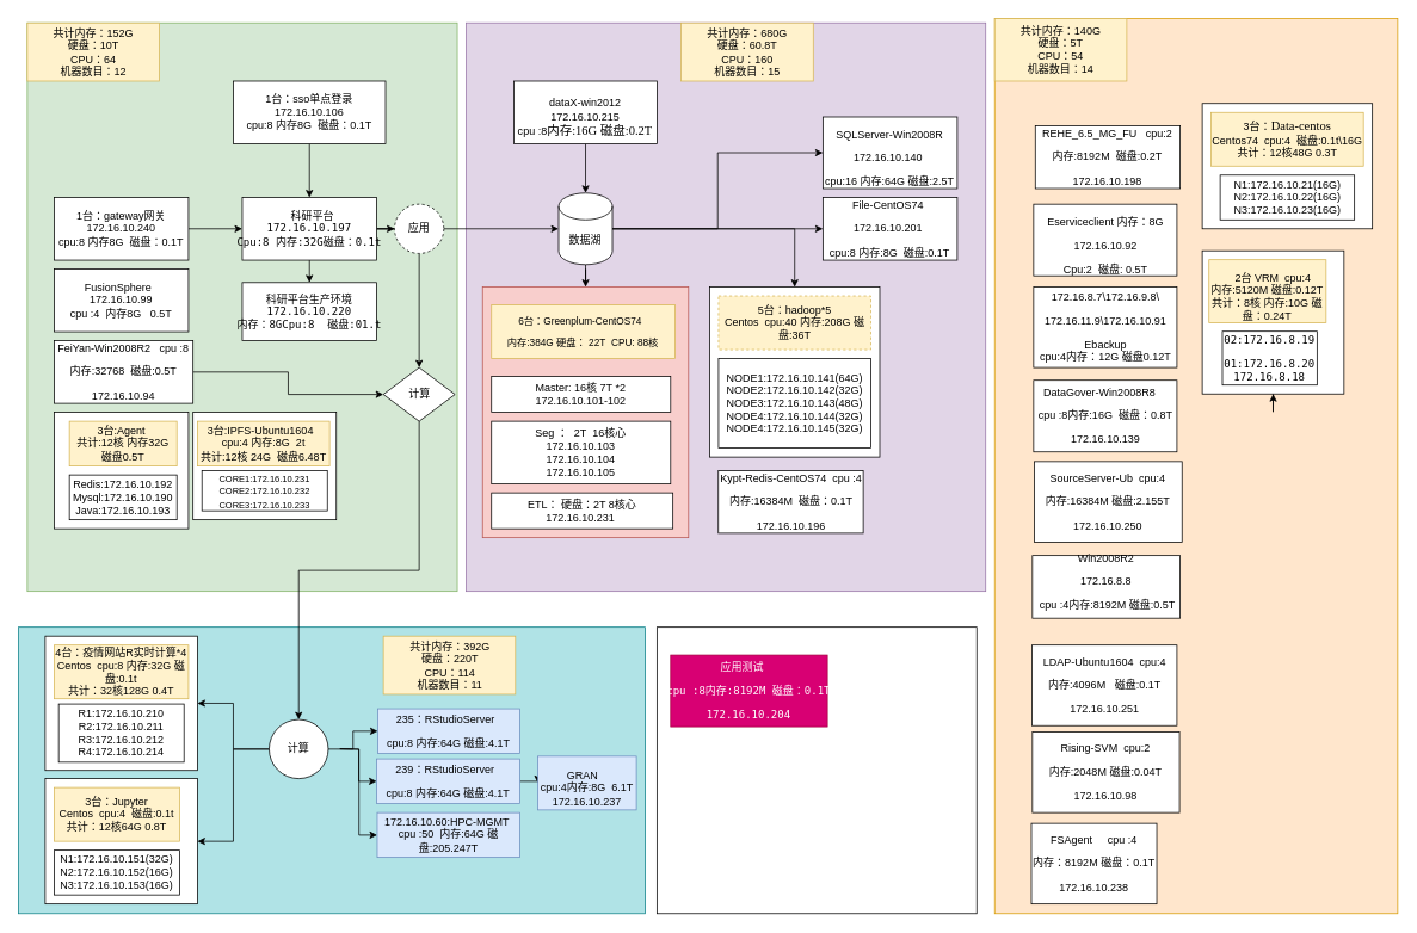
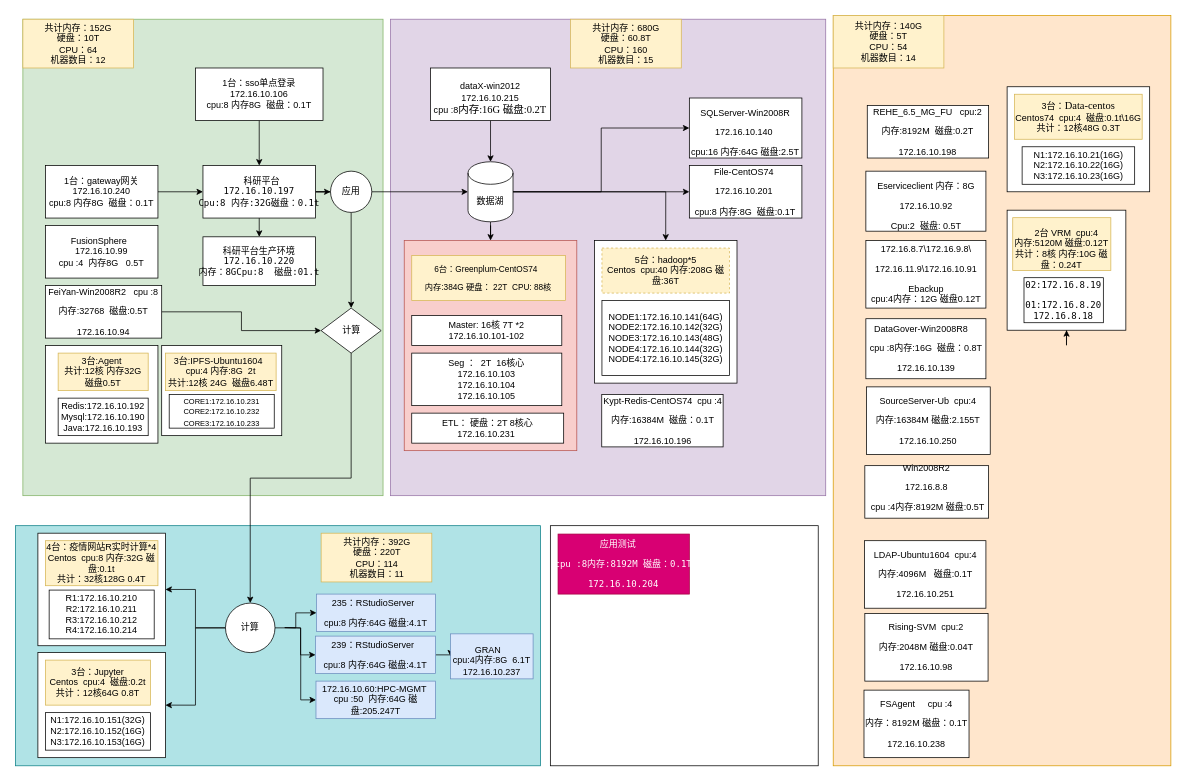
- <mxCell id="46" value="应用" style="ellipse;whiteSpace=wrap;html=1;aspect=fixed;dashed=1;" parent="1" vertex="1"><mxGeometry x="440" y="227.5" width="55" height="55" as="geometry" /></mxCell>
+ <mxCell id="46" value="应用" style="ellipse;whiteSpace=wrap;html=1;aspect=fixed;" parent="1" vertex="1"><mxGeometry x="440" y="227.5" width="55" height="55" as="geometry" /></mxCell>
- <mxCell id="64" value="&lt;pre&gt;&lt;span lang=&quot;EN-US&quot;&gt;应用测试&amp;nbsp; &lt;/span&gt;&lt;/pre&gt;&lt;pre&gt;&lt;span lang=&quot;EN-US&quot;&gt;cpu :8&lt;/span&gt;&lt;span&gt;内存&lt;/span&gt;&lt;span lang=&quot;EN-US&quot;&gt;:8192M &lt;/span&gt;&lt;span&gt;磁盘：&lt;/span&gt;&lt;span lang=&quot;EN-US&quot;&gt;0.1T&lt;br&gt;&lt;p class=&quot;MsoNormal&quot; align=&quot;center&quot;&gt;&lt;span lang=&quot;EN-US&quot;&gt;172.16.10.204&lt;/span&gt;&lt;/p&gt;&lt;/span&gt;&lt;/pre&gt;" style="rounded=0;whiteSpace=wrap;html=1;fillColor=#d80073;strokeColor=#A50040;fontColor=#ffffff;" parent="1" vertex="1"><mxGeometry x="748.25" y="731.17" width="175" height="80" as="geometry" /></mxCell>
+ <mxCell id="64" value="&lt;pre&gt;&lt;span lang=&quot;EN-US&quot;&gt;应用测试&amp;nbsp; &lt;/span&gt;&lt;/pre&gt;&lt;pre&gt;&lt;span lang=&quot;EN-US&quot;&gt;cpu :8&lt;/span&gt;&lt;span&gt;内存&lt;/span&gt;&lt;span lang=&quot;EN-US&quot;&gt;:8192M &lt;/span&gt;&lt;span&gt;磁盘：&lt;/span&gt;&lt;span lang=&quot;EN-US&quot;&gt;0.1T&lt;br&gt;&lt;p class=&quot;MsoNormal&quot; align=&quot;center&quot;&gt;&lt;span lang=&quot;EN-US&quot;&gt;172.16.10.204&lt;/span&gt;&lt;/p&gt;&lt;/span&gt;&lt;/pre&gt;" style="rounded=0;whiteSpace=wrap;html=1;fillColor=#d80073;strokeColor=#A50040;fontColor=#ffffff;" parent="1" vertex="1"><mxGeometry x="743.25" y="711.17" width="175" height="80" as="geometry" /></mxCell>
- <mxCell id="40" value="3台：Jupyter&lt;br&gt;&lt;span&gt;Centos&lt;/span&gt;&lt;span&gt;&amp;nbsp;&amp;nbsp;&lt;/span&gt;&lt;span&gt;cpu:4&amp;nbsp;&lt;/span&gt;&lt;span lang=&quot;EN-US&quot;&gt;&amp;nbsp;&lt;/span&gt;&lt;span&gt;磁盘&lt;/span&gt;&lt;span lang=&quot;EN-US&quot;&gt;:0.1t&lt;br&gt;&lt;/span&gt;&lt;span&gt;共计：12核64G 0.8T&lt;br&gt;&lt;/span&gt;" style="rounded=0;whiteSpace=wrap;html=1;fillColor=#fff2cc;strokeColor=#d6b656;" parent="1" vertex="1"><mxGeometry x="60" y="879.17" width="140" height="60" as="geometry" /></mxCell>
+ <mxCell id="40" value="3台：Jupyter&lt;br&gt;&lt;span&gt;Centos&lt;/span&gt;&lt;span&gt;&amp;nbsp;&amp;nbsp;&lt;/span&gt;&lt;span&gt;cpu:4&amp;nbsp;&lt;/span&gt;&lt;span lang=&quot;EN-US&quot;&gt;&amp;nbsp;&lt;/span&gt;&lt;span&gt;磁盘&lt;/span&gt;&lt;span lang=&quot;EN-US&quot;&gt;:0.2t&lt;br&gt;&lt;/span&gt;&lt;span&gt;共计：12核64G 0.8T&lt;br&gt;&lt;/span&gt;" style="rounded=0;whiteSpace=wrap;html=1;fillColor=#fff2cc;strokeColor=#d6b656;" parent="1" vertex="1"><mxGeometry x="60" y="879.17" width="140" height="60" as="geometry" /></mxCell>
